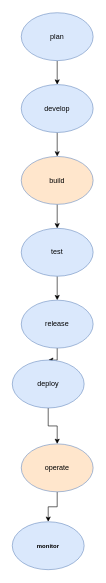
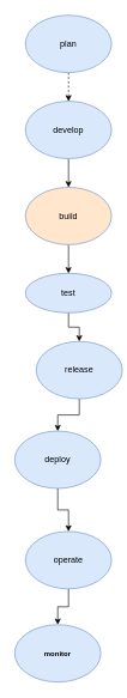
- <mxCell id="2" value="" style="edgeStyle=orthogonalEdgeStyle;rounded=0;orthogonalLoop=1;jettySize=auto;html=1;" edge="1" parent="1" source="3" target="5"><mxGeometry relative="1" as="geometry" /></mxCell>
+ <mxCell id="2" value="" style="edgeStyle=orthogonalEdgeStyle;rounded=0;orthogonalLoop=1;jettySize=auto;html=1;dashed=1;" edge="1" parent="1" source="3" target="5"><mxGeometry relative="1" as="geometry" /></mxCell>
- <mxCell id="9" value="test" style="ellipse;whiteSpace=wrap;html=1;fillColor=#dae8fc;strokeColor=#6c8ebf;" vertex="1" parent="1"><mxGeometry x="35" y="380" width="120" height="80" as="geometry" /></mxCell>
+ <mxCell id="9" value="test" style="ellipse;whiteSpace=wrap;html=1;fillColor=#dae8fc;strokeColor=#6c8ebf;" vertex="1" parent="1"><mxGeometry x="35" y="380" width="120" height="55" as="geometry" /></mxCell>
- <mxCell id="11" value="release" style="ellipse;whiteSpace=wrap;html=1;fillColor=#dae8fc;strokeColor=#6c8ebf;" vertex="1" parent="1"><mxGeometry x="35" y="500" width="120" height="80" as="geometry" /></mxCell>
+ <mxCell id="11" value="release" style="ellipse;whiteSpace=wrap;html=1;fillColor=#dae8fc;strokeColor=#6c8ebf;" vertex="1" parent="1"><mxGeometry x="50" y="475" width="120" height="80" as="geometry" /></mxCell>
- <mxCell id="15" value="operate" style="ellipse;whiteSpace=wrap;html=1;fillColor=#ffe6cc;strokeColor=#6c8ebf;" vertex="1" parent="1"><mxGeometry x="35" y="740" width="120" height="80" as="geometry" /></mxCell>
+ <mxCell id="15" value="operate" style="ellipse;whiteSpace=wrap;html=1;fillColor=#dae8fc;strokeColor=#6c8ebf;" vertex="1" parent="1"><mxGeometry x="35" y="740" width="120" height="80" as="geometry" /></mxCell>
